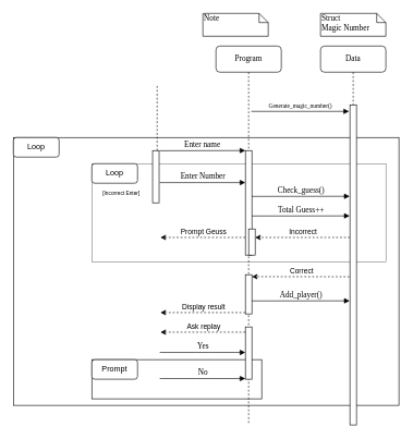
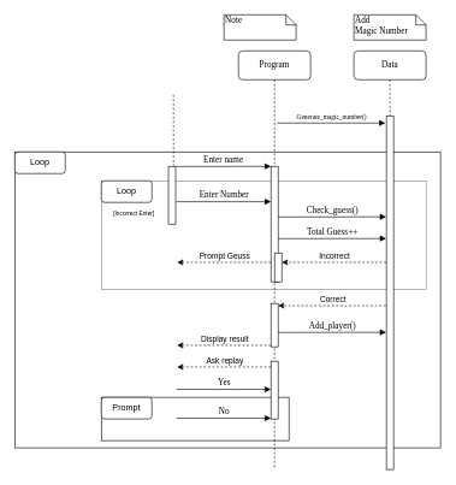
- <mxCell id="14" value="Struct&lt;br&gt;Magic Number" style="shape=note;whiteSpace=wrap;html=1;size=14;verticalAlign=top;align=left;spacingTop=-6;rounded=0;shadow=0;comic=0;labelBackgroundColor=none;strokeWidth=1;fontFamily=Verdana;fontSize=12" parent="1" vertex="1"><mxGeometry x="490" y="20" width="100" height="35" as="geometry" /></mxCell>
+ <mxCell id="14" value="Add&lt;br&gt;Magic Number" style="shape=note;whiteSpace=wrap;html=1;size=14;verticalAlign=top;align=left;spacingTop=-6;rounded=0;shadow=0;comic=0;labelBackgroundColor=none;strokeWidth=1;fontFamily=Verdana;fontSize=12" parent="1" vertex="1"><mxGeometry x="490" y="20" width="100" height="35" as="geometry" /></mxCell>
